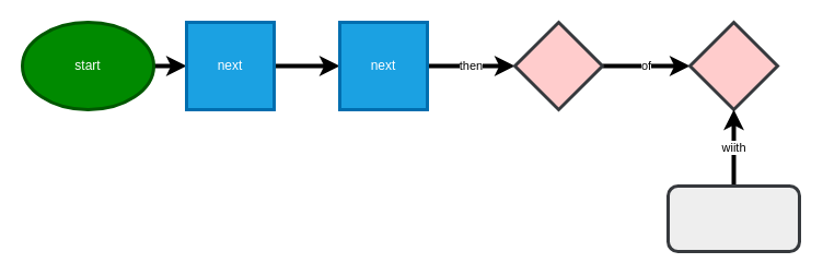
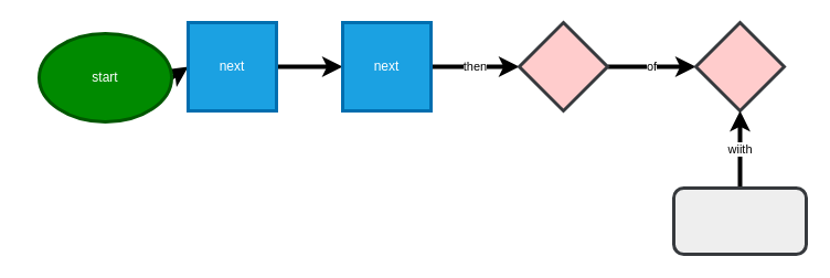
- <mxCell id="3" value="start" style="ellipse;whiteSpace=wrap;html=1;fillColor=#008a00;fontColor=#ffffff;strokeColor=#005700;strokeWidth=3;" parent="1" vertex="1"><mxGeometry x="20" y="20" width="120" height="80" as="geometry" /></mxCell>
+ <mxCell id="3" value="start" style="ellipse;whiteSpace=wrap;html=1;fillColor=#008a00;fontColor=#ffffff;strokeColor=#005700;strokeWidth=3;" parent="1" vertex="1"><mxGeometry x="35" y="30" width="120" height="80" as="geometry" /></mxCell>
